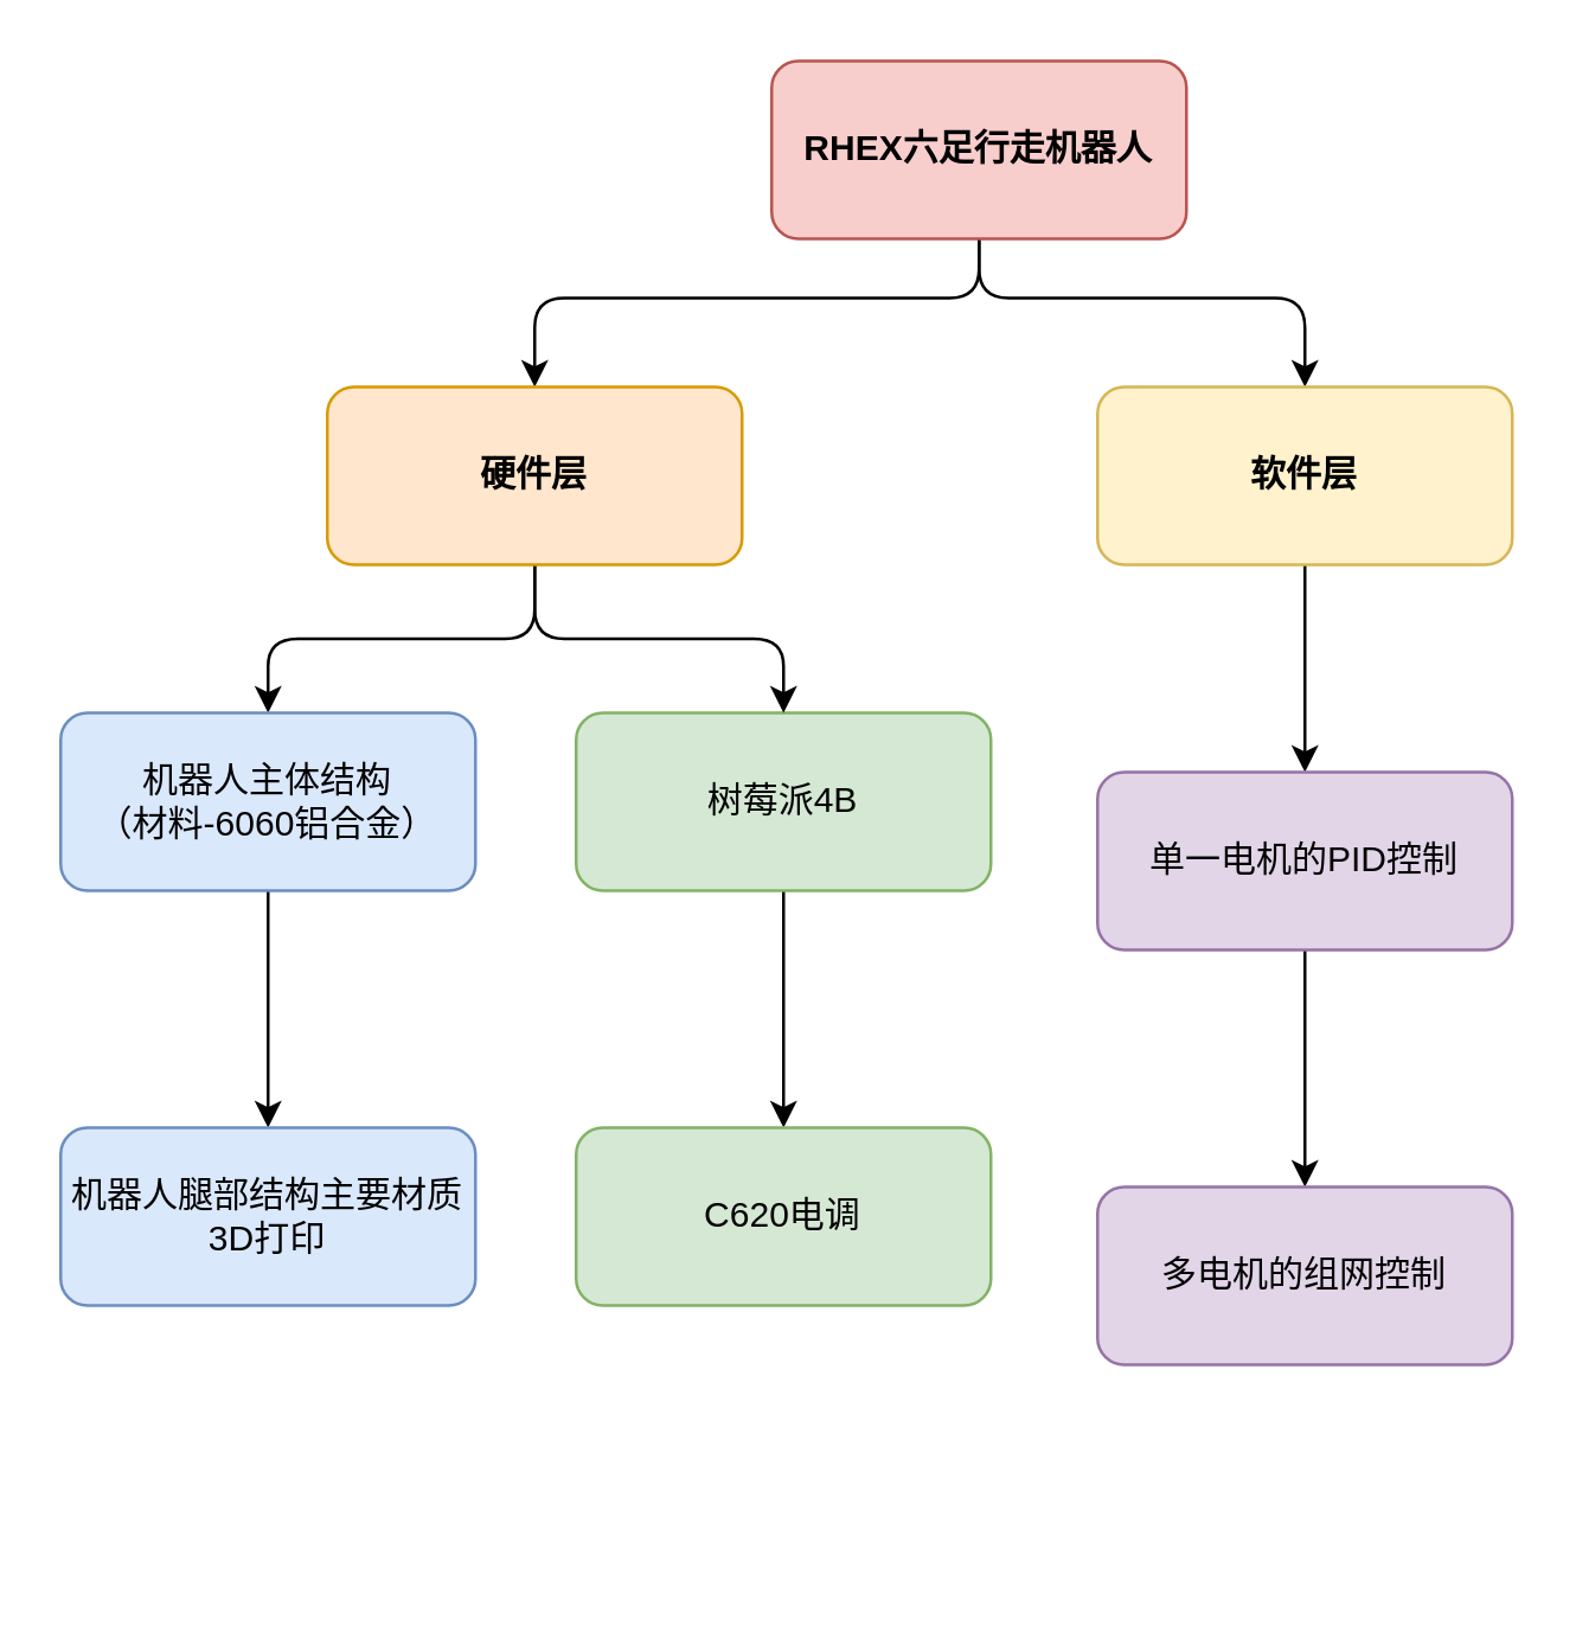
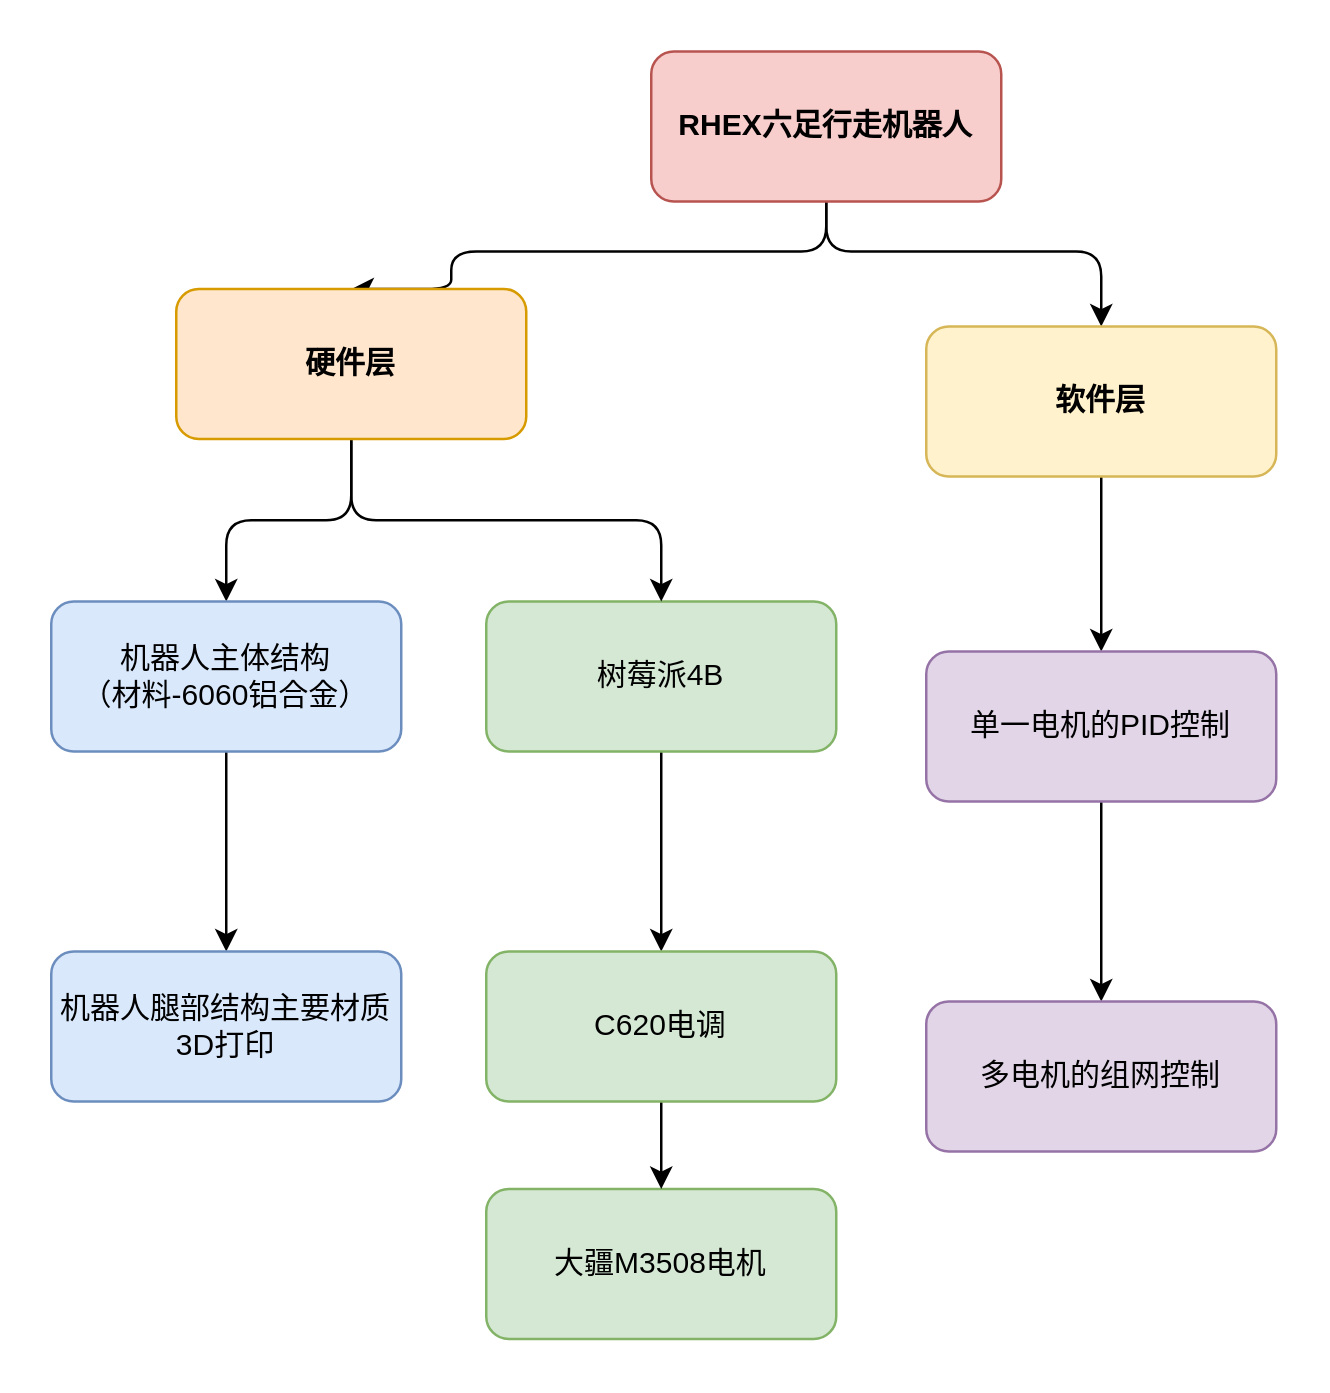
- <mxCell id="10" value="硬件层" style="rounded=1;whiteSpace=wrap;html=1;labelBackgroundColor=none;labelBorderColor=none;fillColor=#ffe6cc;strokeColor=#d79b00;fontStyle=1;" vertex="1" parent="1"><mxGeometry x="110" y="130" width="140" height="60" as="geometry" /></mxCell>
+ <mxCell id="10" value="硬件层" style="rounded=1;whiteSpace=wrap;html=1;labelBackgroundColor=none;labelBorderColor=none;fillColor=#ffe6cc;strokeColor=#d79b00;fontStyle=1;" vertex="1" parent="1"><mxGeometry x="70" y="115" width="140" height="60" as="geometry" /></mxCell>
+ <mxCell id="13" style="edgeStyle=orthogonalEdgeStyle;rounded=1;orthogonalLoop=1;jettySize=auto;html=1;entryX=0.5;entryY=0;entryDx=0;entryDy=0;" edge="1" parent="1" source="14" target="5"><mxGeometry relative="1" as="geometry" /></mxCell>
+ <mxCell id="5" value="大疆M3508电机" style="rounded=1;whiteSpace=wrap;html=1;fillColor=#d5e8d4;strokeColor=#82b366;" vertex="1" parent="1"><mxGeometry x="194" y="475" width="140" height="60" as="geometry" /></mxCell>
